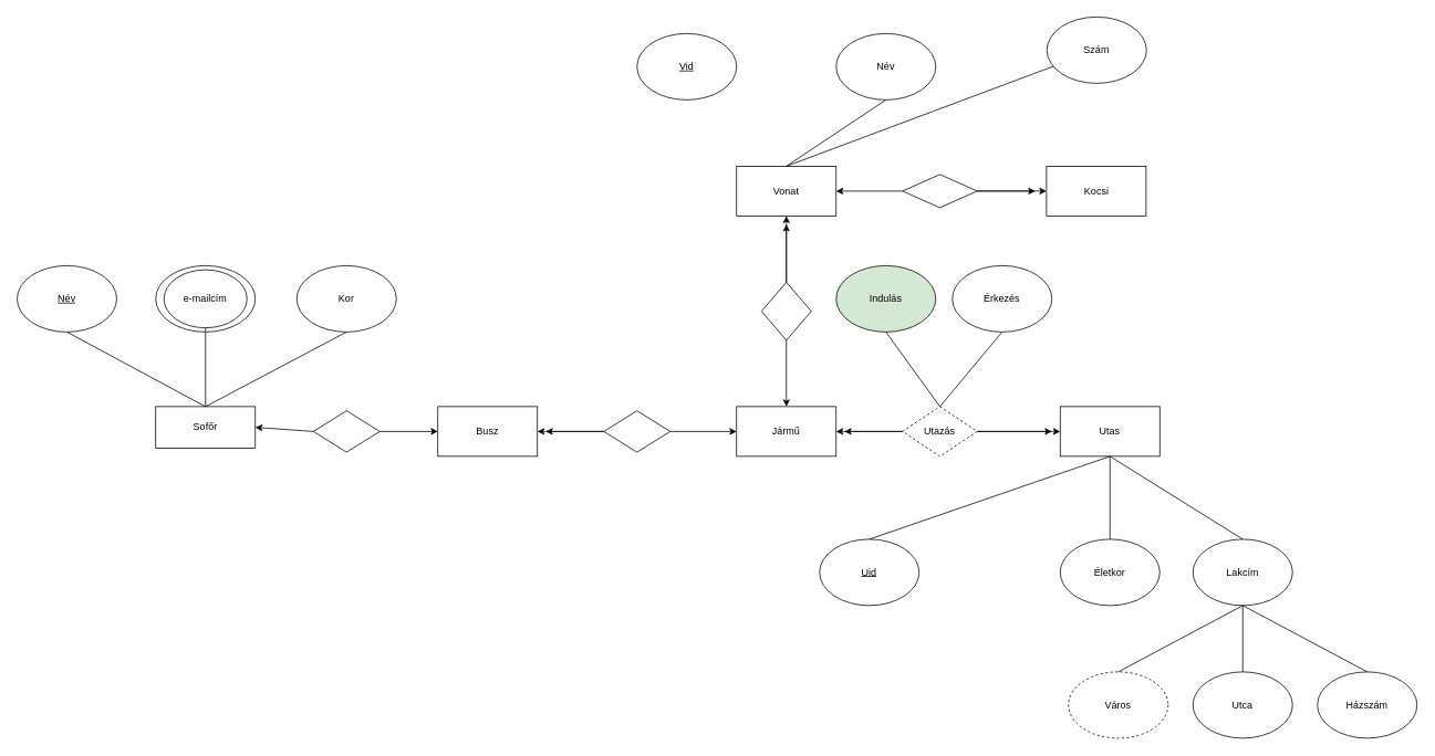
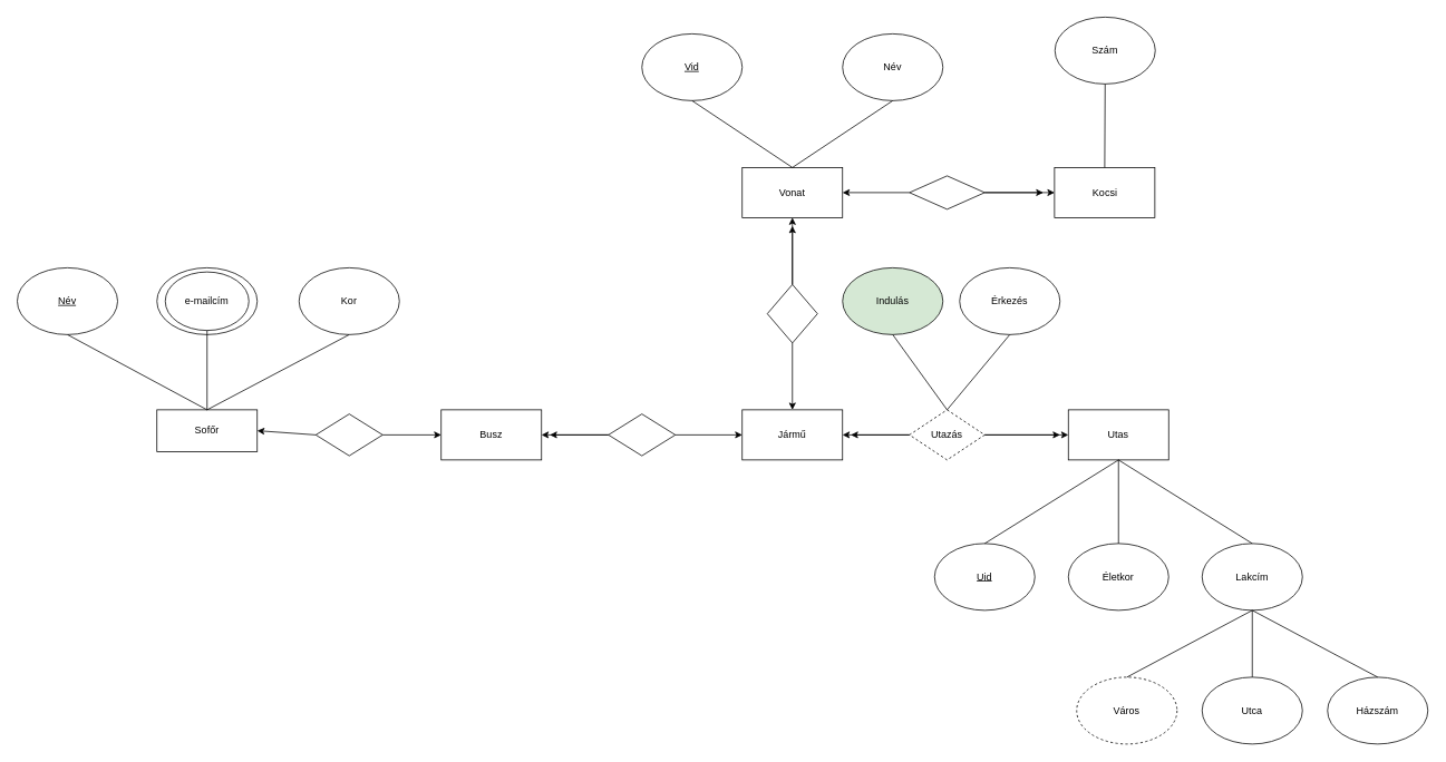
- <mxCell id="38" value="" style="endArrow=none;html=1;rounded=0;exitX=0.5;exitY=0;exitDx=0;exitDy=0;" edge="1" parent="1" source="20" target="40"><mxGeometry width="50" height="50" relative="1" as="geometry"><mxPoint x="997" y="150" as="sourcePoint" /><mxPoint x="1047" y="100" as="targetPoint" /></mxGeometry></mxCell>
+ <mxCell id="38" value="" style="endArrow=none;html=1;rounded=0;entryX=0.5;entryY=1;entryDx=0;entryDy=0;exitX=0.5;exitY=0;exitDx=0;exitDy=0;" edge="1" parent="1" source="20" target="35"><mxGeometry width="50" height="50" relative="1" as="geometry"><mxPoint x="997" y="150" as="sourcePoint" /><mxPoint x="1047" y="100" as="targetPoint" /></mxGeometry></mxCell>
+ <mxCell id="41" value="" style="endArrow=none;html=1;rounded=0;entryX=0.5;entryY=1;entryDx=0;entryDy=0;exitX=0.5;exitY=0;exitDx=0;exitDy=0;" edge="1" parent="1" source="26" target="40"><mxGeometry width="50" height="50" relative="1" as="geometry"><mxPoint x="1077" y="450" as="sourcePoint" /><mxPoint x="1127" y="400" as="targetPoint" /></mxGeometry></mxCell>
- <mxCell id="9" value="&lt;u&gt;Uid&lt;/u&gt;" style="ellipse;whiteSpace=wrap;html=1;" vertex="1" parent="1"><mxGeometry x="987" y="650" width="120" height="80" as="geometry" /></mxCell>
+ <mxCell id="9" value="&lt;u&gt;Uid&lt;/u&gt;" style="ellipse;whiteSpace=wrap;html=1;" vertex="1" parent="1"><mxGeometry x="1117" y="650" width="120" height="80" as="geometry" /></mxCell>
